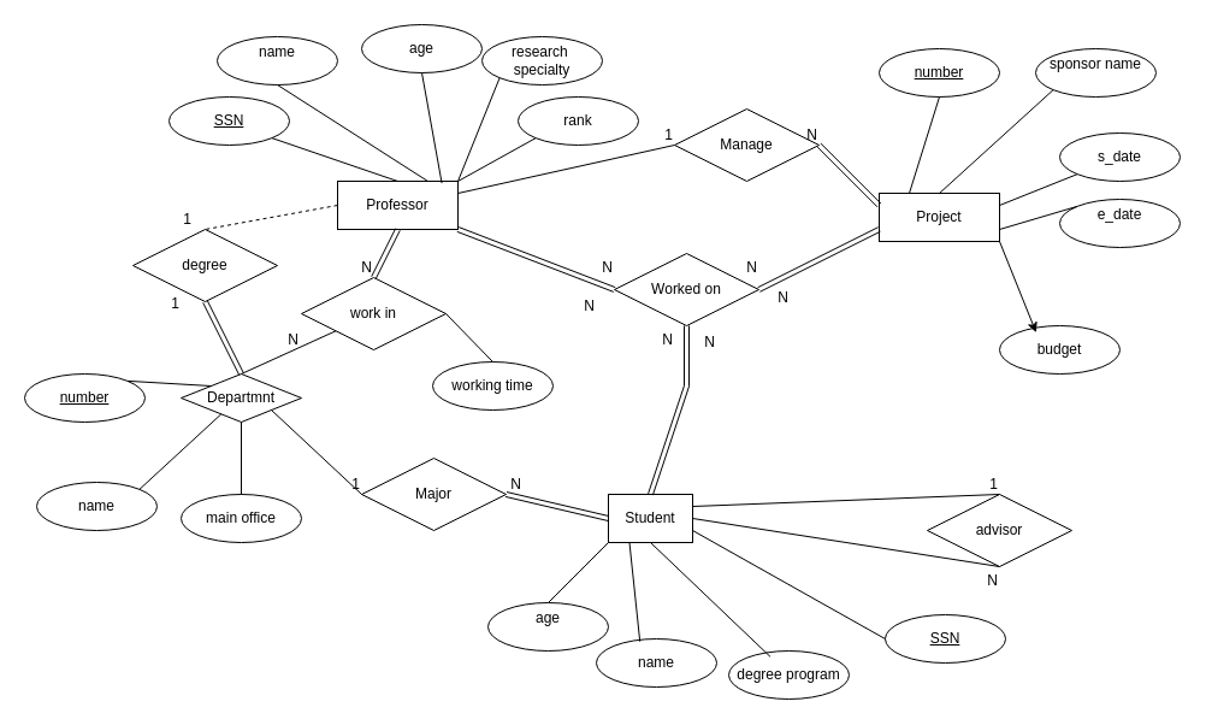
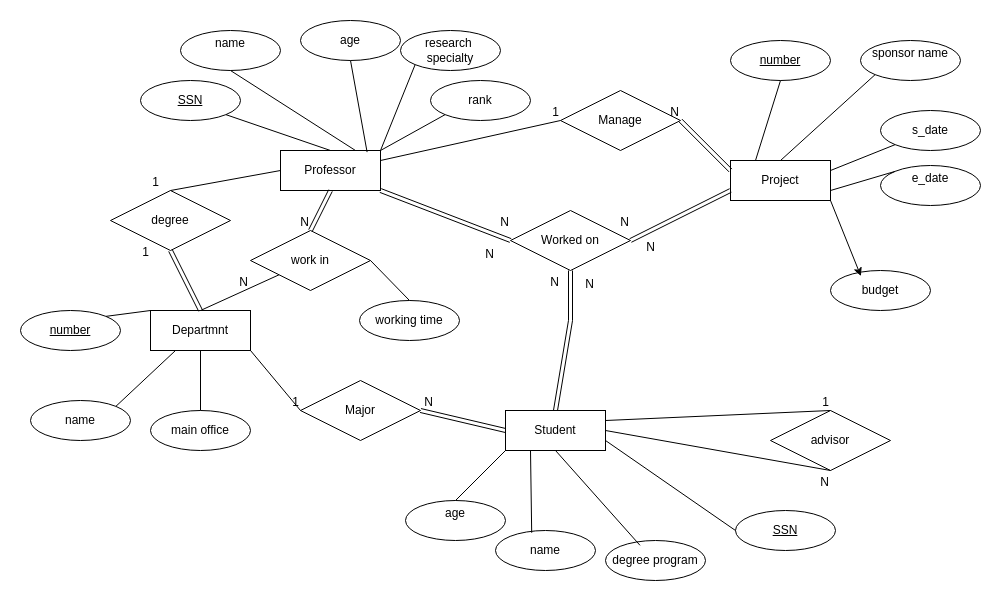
- <mxCell id="60" value="" style="endArrow=none;html=1;rounded=0;entryX=0.5;entryY=0;entryDx=0;entryDy=0;exitX=0;exitY=0.5;exitDx=0;exitDy=0;dashed=1;" edge="1" parent="1" source="2" target="56"><mxGeometry relative="1" as="geometry"><mxPoint x="370" y="320" as="sourcePoint" /><mxPoint x="530" y="320" as="targetPoint" /></mxGeometry></mxCell>
+ <mxCell id="60" value="" style="endArrow=none;html=1;rounded=0;entryX=0.5;entryY=0;entryDx=0;entryDy=0;exitX=0;exitY=0.5;exitDx=0;exitDy=0;" edge="1" parent="1" source="2" target="56"><mxGeometry relative="1" as="geometry"><mxPoint x="370" y="320" as="sourcePoint" /><mxPoint x="530" y="320" as="targetPoint" /></mxGeometry></mxCell>
- <mxCell id="48" value="Departmnt" style="rhombus;whiteSpace=wrap;html=1;align=center;" vertex="1" parent="1"><mxGeometry x="150" y="310" width="100" height="40" as="geometry" /></mxCell>
+ <mxCell id="48" value="Departmnt" style="whiteSpace=wrap;html=1;align=center;" vertex="1" parent="1"><mxGeometry x="150" y="310" width="100" height="40" as="geometry" /></mxCell>
- <mxCell id="3" value="Student" style="whiteSpace=wrap;html=1;align=center;" vertex="1" parent="1"><mxGeometry x="505" y="410" width="70" height="40" as="geometry" /></mxCell>
+ <mxCell id="3" value="Student" style="whiteSpace=wrap;html=1;align=center;" vertex="1" parent="1"><mxGeometry x="505" y="410" width="100" height="40" as="geometry" /></mxCell>
